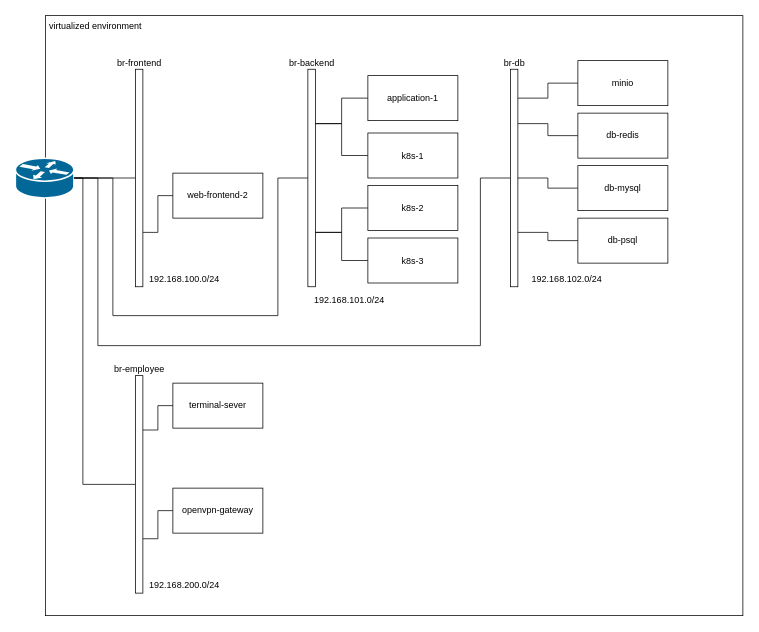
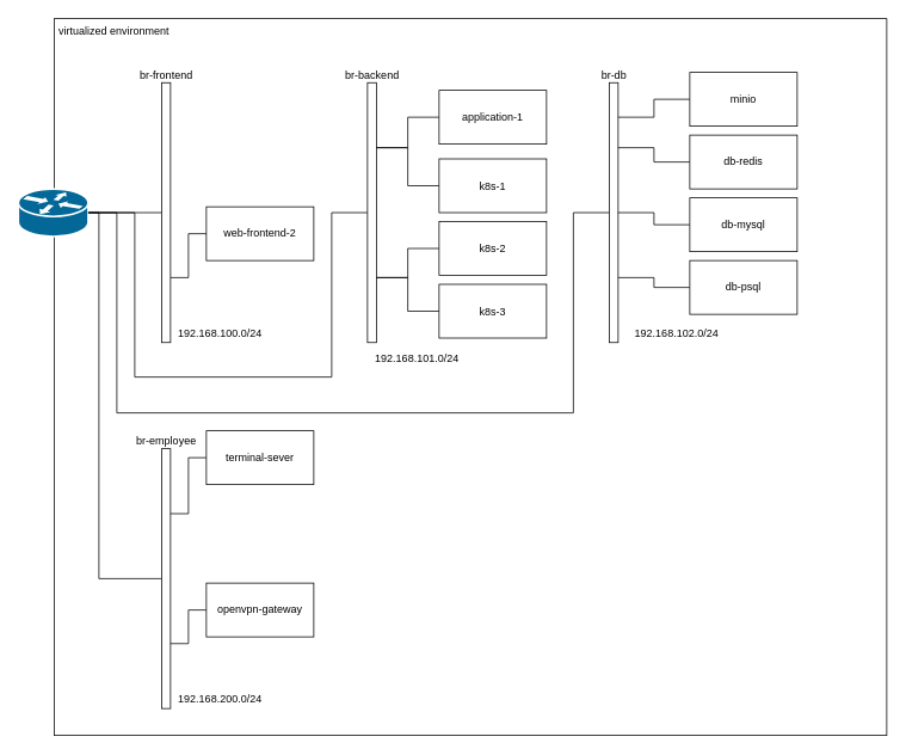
- <mxCell id="33" value="terminal-sever" style="rounded=0;whiteSpace=wrap;html=1;" parent="1" vertex="1"><mxGeometry x="230" y="510" width="120" height="60" as="geometry" /></mxCell>
+ <mxCell id="33" value="terminal-sever" style="rounded=0;whiteSpace=wrap;html=1;" parent="1" vertex="1"><mxGeometry x="230" y="480" width="120" height="60" as="geometry" /></mxCell>
